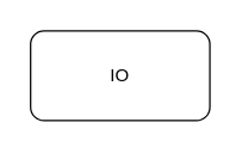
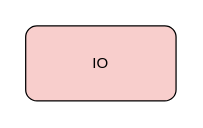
- <mxCell id="2" value="IO" style="rounded=1;whiteSpace=wrap;html=1;" vertex="1" parent="1"><mxGeometry x="20" y="20" width="120" height="60" as="geometry" /></mxCell>
+ <mxCell id="2" value="IO" style="rounded=1;whiteSpace=wrap;html=1;fillColor=#f8cecc;" vertex="1" parent="1"><mxGeometry x="20" y="20" width="120" height="60" as="geometry" /></mxCell>
